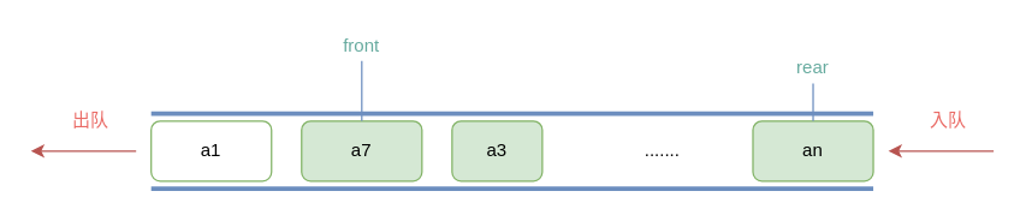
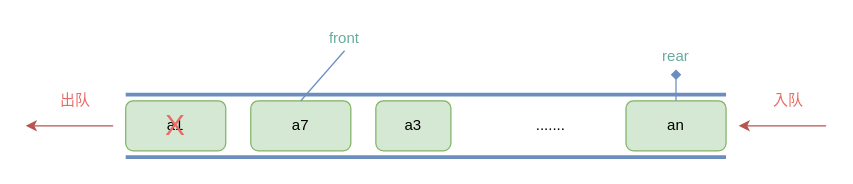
- <mxCell id="11" value="front" style="text;html=1;align=center;verticalAlign=middle;whiteSpace=wrap;rounded=0;fontColor=#67AB9F;" parent="1" vertex="1"><mxGeometry x="220" y="20" width="40" height="20" as="geometry" /></mxCell>
+ <mxCell id="11" value="front" style="text;html=1;align=center;verticalAlign=middle;whiteSpace=wrap;rounded=0;fontColor=#67AB9F;" parent="1" vertex="1"><mxGeometry x="255" y="20" width="40" height="20" as="geometry" /></mxCell>
- <mxCell id="14" value="" style="endArrow=none;html=1;strokeWidth=1;exitX=0.5;exitY=0;exitDx=0;exitDy=0;entryX=0.5;entryY=1;entryDx=0;entryDy=0;fillColor=#dae8fc;strokeColor=#6c8ebf;" parent="1" source="7" target="13" edge="1"><mxGeometry width="50" height="50" relative="1" as="geometry"><mxPoint x="600" y="50" as="sourcePoint" /><mxPoint x="650" y="0" as="targetPoint" /></mxGeometry></mxCell>
+ <mxCell id="14" value="" style="endArrow=diamond;html=1;strokeWidth=1;exitX=0.5;exitY=0;exitDx=0;exitDy=0;entryX=0.5;entryY=1;entryDx=0;entryDy=0;fillColor=#dae8fc;strokeColor=#6c8ebf;" parent="1" source="7" target="13" edge="1"><mxGeometry width="50" height="50" relative="1" as="geometry"><mxPoint x="600" y="50" as="sourcePoint" /><mxPoint x="650" y="0" as="targetPoint" /></mxGeometry></mxCell>
+ <mxCell id="17" value="X" style="text;html=1;align=center;verticalAlign=middle;whiteSpace=wrap;rounded=0;fontColor=#EA6B66;fontSize=24;" parent="1" vertex="1"><mxGeometry x="120" y="90" width="40" height="20" as="geometry" /></mxCell>
- <mxCell id="3" value="a1" style="rounded=1;whiteSpace=wrap;html=1;fillColor=#ffffff;strokeColor=#82b366;" parent="1" vertex="1"><mxGeometry x="100" y="80" width="80" height="40" as="geometry" /></mxCell>
+ <mxCell id="3" value="a1" style="rounded=1;whiteSpace=wrap;html=1;fillColor=#d5e8d4;strokeColor=#82b366;" parent="1" vertex="1"><mxGeometry x="100" y="80" width="80" height="40" as="geometry" /></mxCell>
